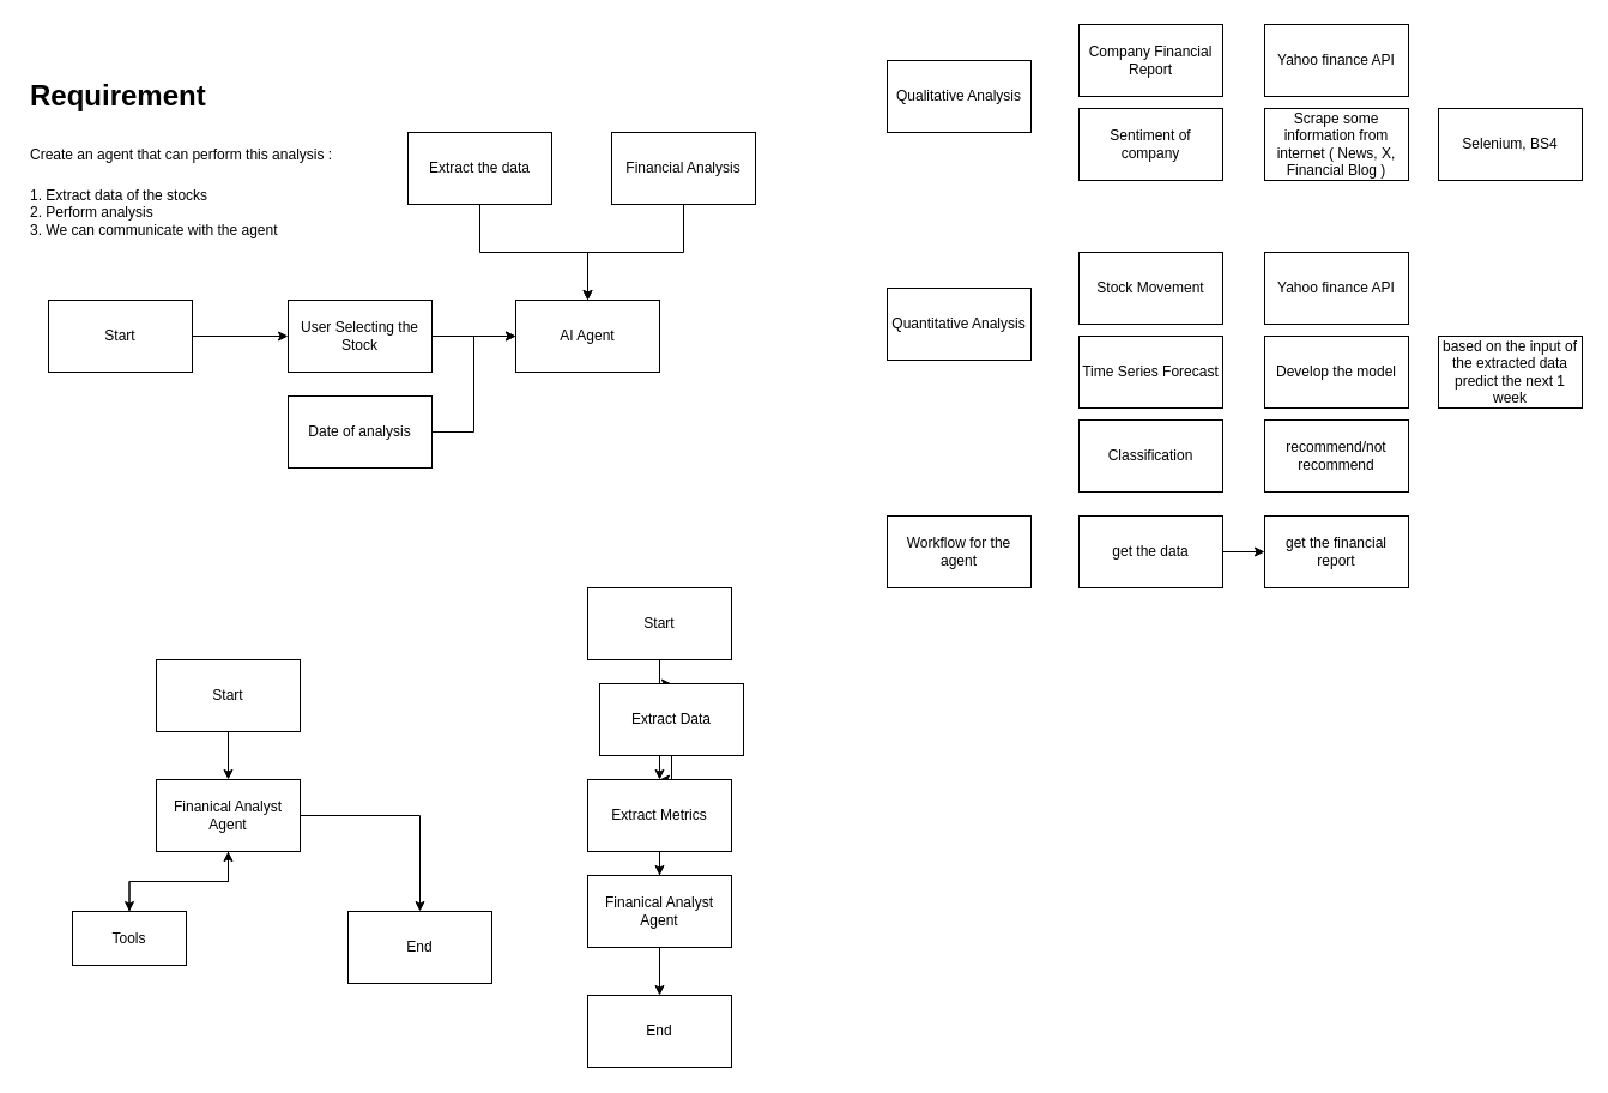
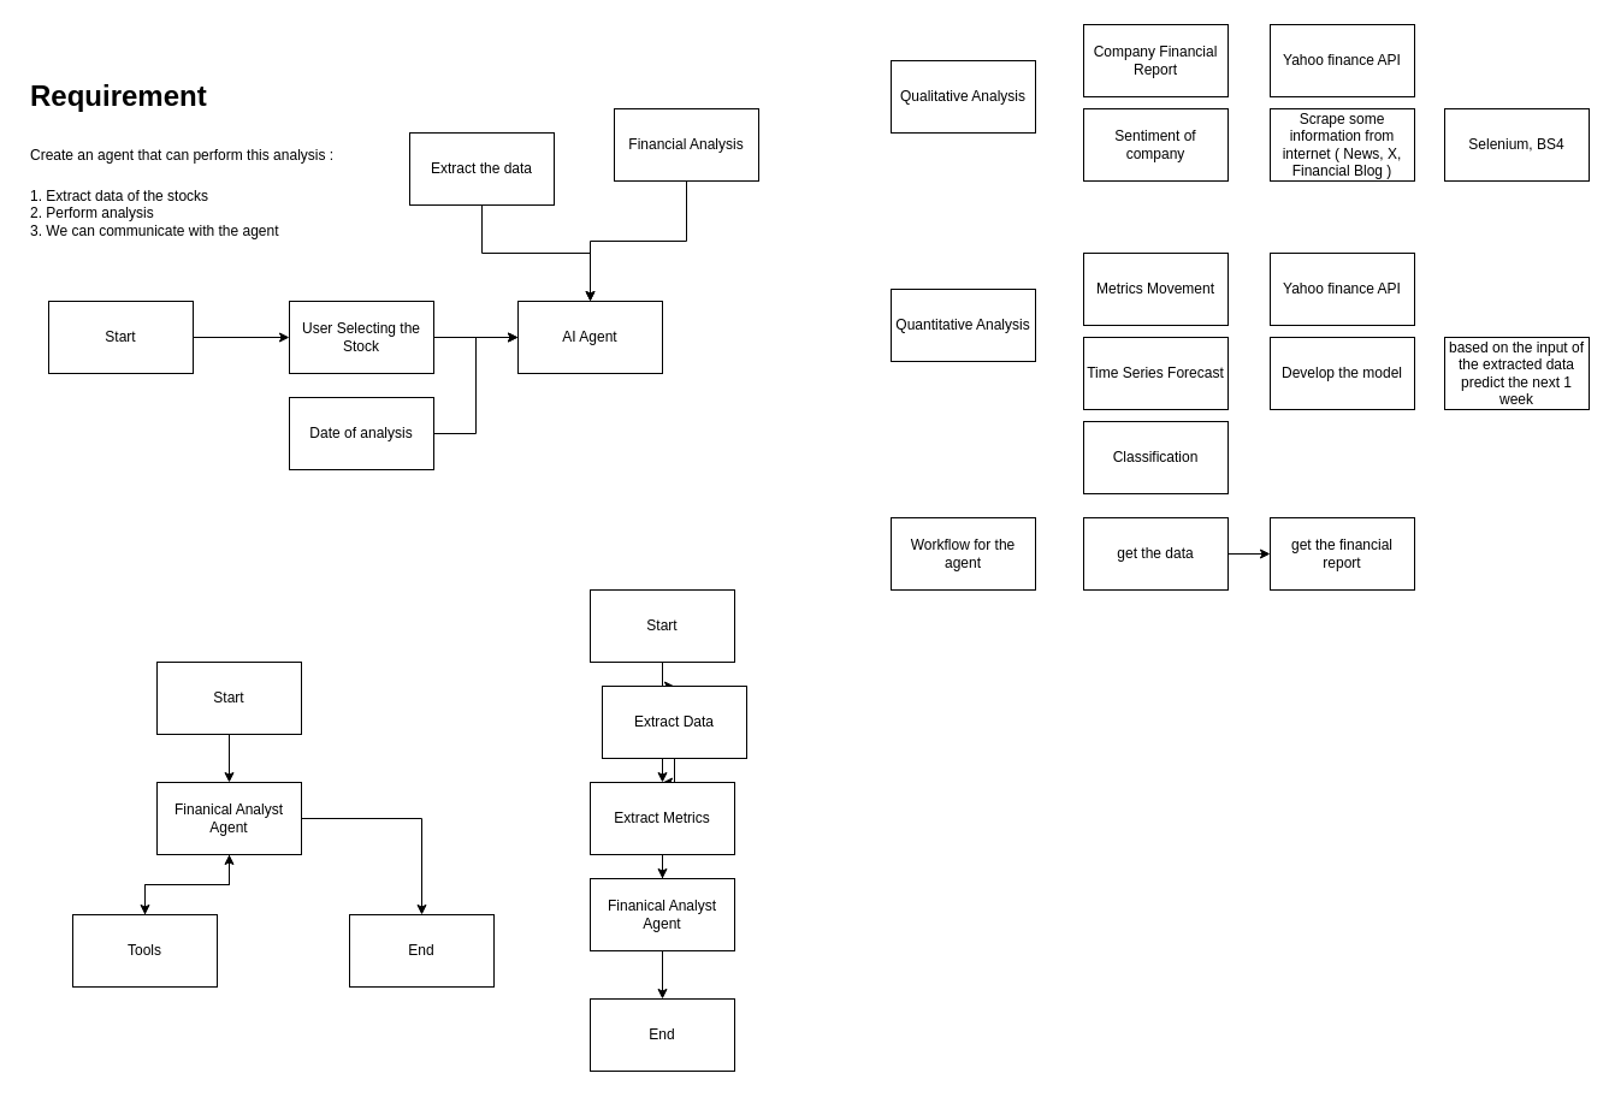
- <mxCell id="13" value="Financial Analysis" style="rounded=0;whiteSpace=wrap;html=1;" vertex="1" parent="1"><mxGeometry x="510" y="110" width="120" height="60" as="geometry" /></mxCell>
+ <mxCell id="13" value="Financial Analysis" style="rounded=0;whiteSpace=wrap;html=1;" vertex="1" parent="1"><mxGeometry x="510" y="90" width="120" height="60" as="geometry" /></mxCell>
- <mxCell id="18" value="Stock Movement" style="rounded=0;whiteSpace=wrap;html=1;" vertex="1" parent="1"><mxGeometry x="900" y="210" width="120" height="60" as="geometry" /></mxCell>
+ <mxCell id="18" value="Metrics Movement" style="rounded=0;whiteSpace=wrap;html=1;" vertex="1" parent="1"><mxGeometry x="900" y="210" width="120" height="60" as="geometry" /></mxCell>
- <mxCell id="49" value="recommend/not recommend" style="rounded=0;whiteSpace=wrap;html=1;" vertex="1" parent="1"><mxGeometry x="1055" y="350" width="120" height="60" as="geometry" /></mxCell>
- <mxCell id="33" value="Tools" style="rounded=0;whiteSpace=wrap;html=1;" vertex="1" parent="1"><mxGeometry x="60" y="760" width="95" height="45" as="geometry" /></mxCell>
+ <mxCell id="33" value="Tools" style="rounded=0;whiteSpace=wrap;html=1;" vertex="1" parent="1"><mxGeometry x="60" y="760" width="120" height="60" as="geometry" /></mxCell>
